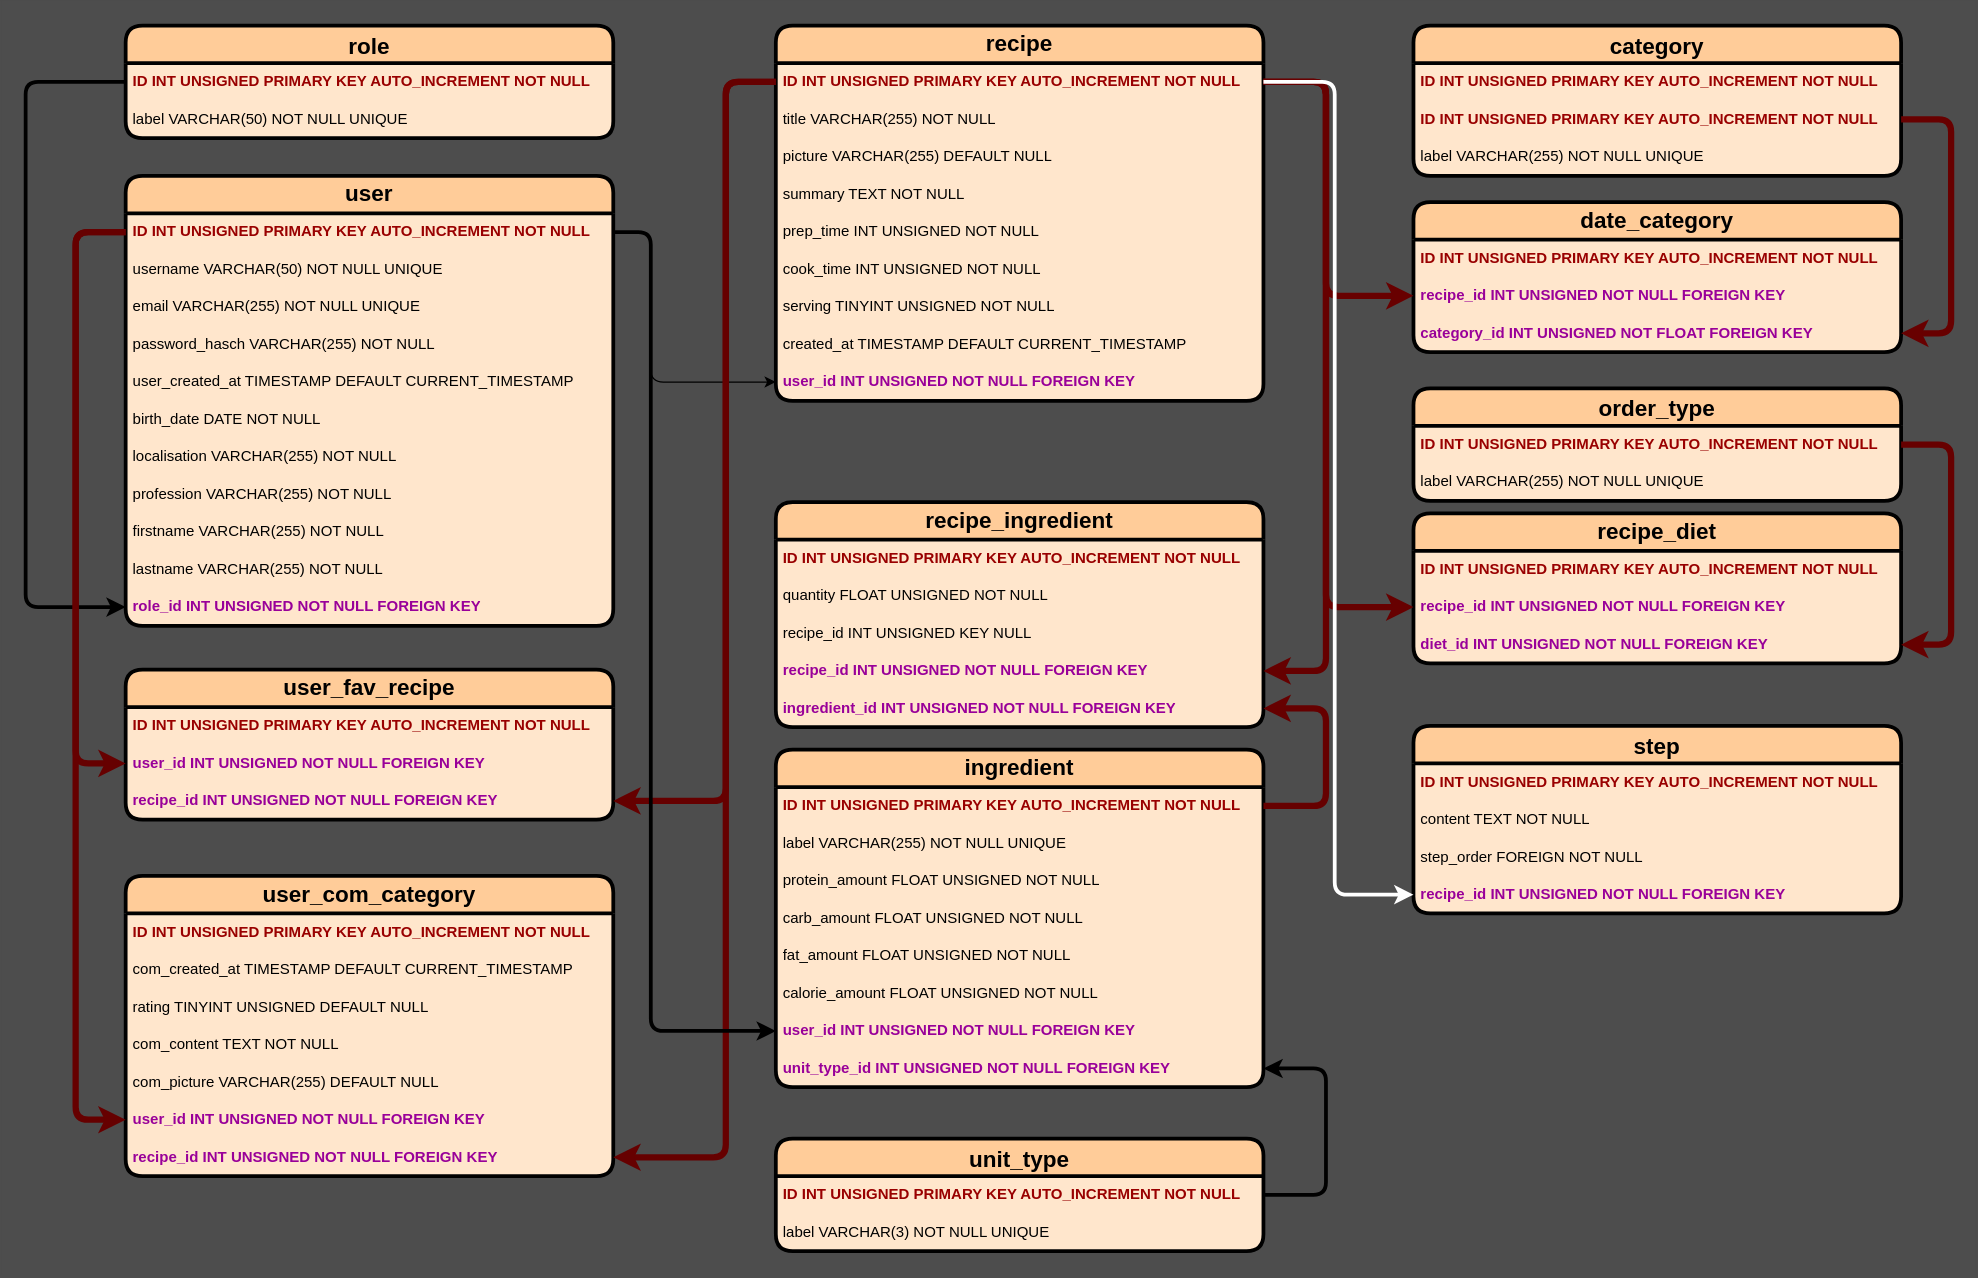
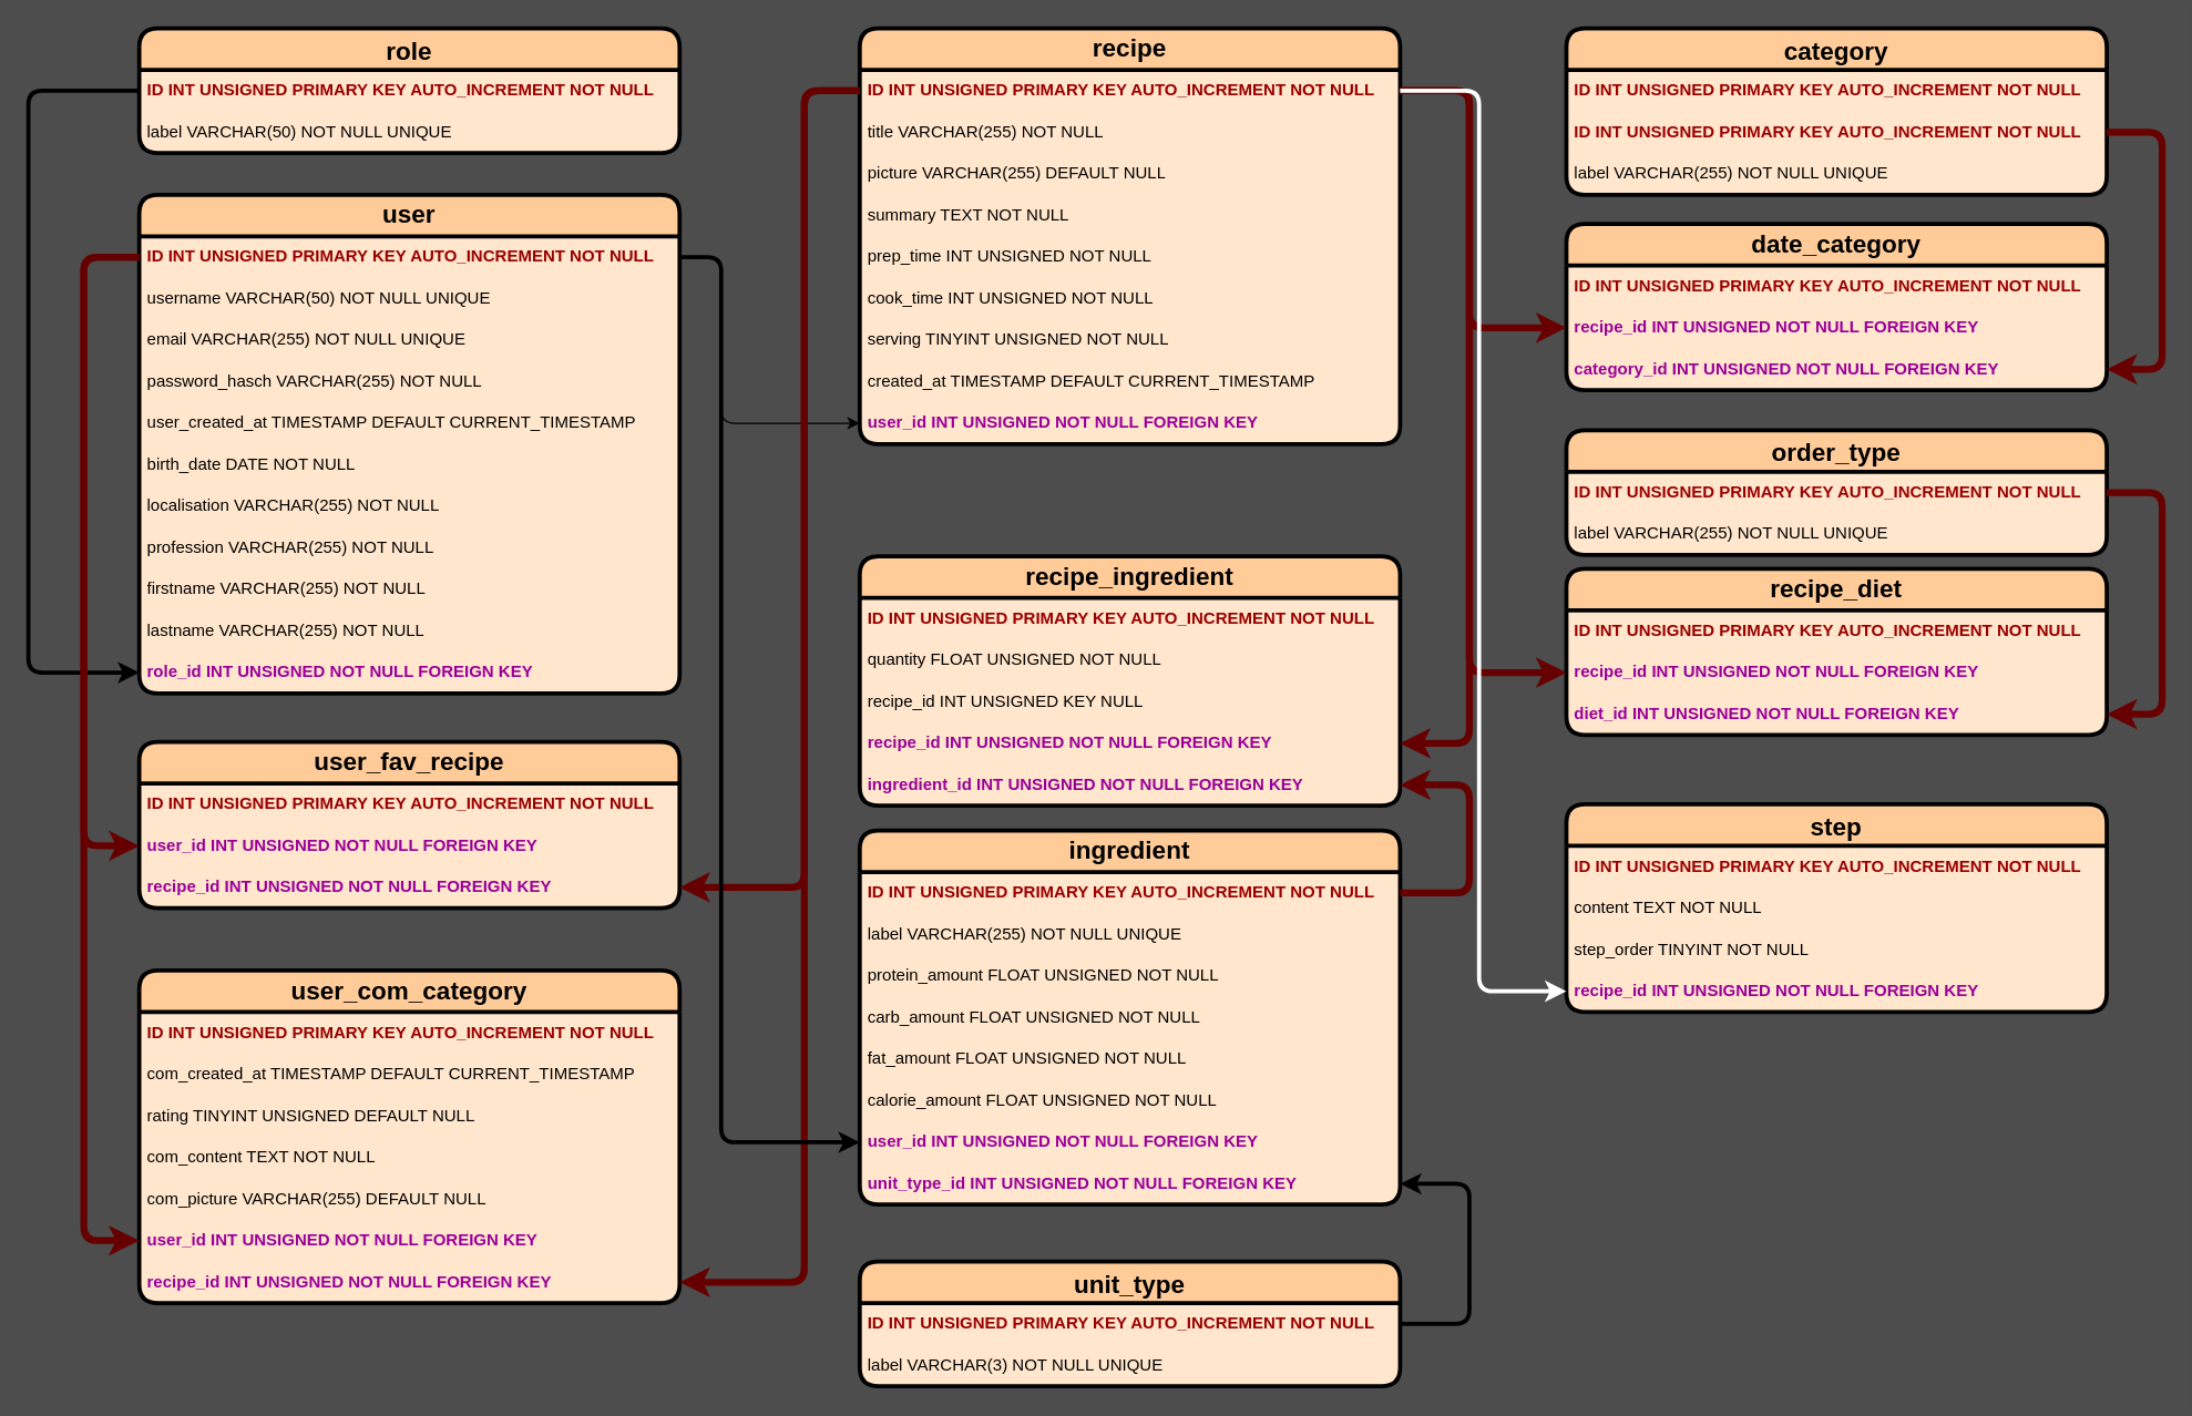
- <mxCell id="47" value="category_id INT UNSIGNED NOT FLOAT FOREIGN KEY" style="text;strokeColor=none;fillColor=none;align=left;verticalAlign=middle;spacingLeft=4;spacingRight=4;overflow=hidden;points=[[0,0.5],[1,0.5]];portConstraint=eastwest;rotatable=0;whiteSpace=wrap;html=1;fontColor=#990099;fontFamily=Helvetica;rounded=1;fontStyle=1" parent="44" vertex="1"><mxGeometry y="90" width="390" height="30" as="geometry" /></mxCell>
+ <mxCell id="47" value="category_id INT UNSIGNED NOT NULL FOREIGN KEY" style="text;strokeColor=none;fillColor=none;align=left;verticalAlign=middle;spacingLeft=4;spacingRight=4;overflow=hidden;points=[[0,0.5],[1,0.5]];portConstraint=eastwest;rotatable=0;whiteSpace=wrap;html=1;fontColor=#990099;fontFamily=Helvetica;rounded=1;fontStyle=1" parent="44" vertex="1"><mxGeometry y="90" width="390" height="30" as="geometry" /></mxCell>
- <mxCell id="58" value="step_order FOREIGN NOT NULL" style="text;strokeColor=none;fillColor=none;align=left;verticalAlign=middle;spacingLeft=4;spacingRight=4;overflow=hidden;points=[[0,0.5],[1,0.5]];portConstraint=eastwest;rotatable=0;whiteSpace=wrap;html=1;fontColor=#000000;fontFamily=Helvetica;rounded=1;" parent="55" vertex="1"><mxGeometry y="90" width="390" height="30" as="geometry" /></mxCell>
+ <mxCell id="58" value="step_order TINYINT NOT NULL" style="text;strokeColor=none;fillColor=none;align=left;verticalAlign=middle;spacingLeft=4;spacingRight=4;overflow=hidden;points=[[0,0.5],[1,0.5]];portConstraint=eastwest;rotatable=0;whiteSpace=wrap;html=1;fontColor=#000000;fontFamily=Helvetica;rounded=1;" parent="55" vertex="1"><mxGeometry y="90" width="390" height="30" as="geometry" /></mxCell>
